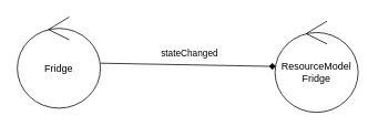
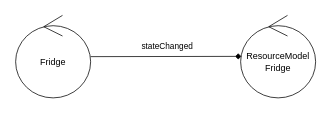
- <mxCell id="3" value="ResourceModel&lt;br&gt;Fridge" style="ellipse;shape=umlControl;whiteSpace=wrap;html=1;" vertex="1" parent="1"><mxGeometry x="330" y="25" width="100" height="110" as="geometry" /></mxCell>
+ <mxCell id="3" value="ResourceModel&lt;br&gt;Fridge" style="ellipse;shape=umlControl;whiteSpace=wrap;html=1;" vertex="1" parent="1"><mxGeometry x="320" y="20" width="100" height="110" as="geometry" /></mxCell>
